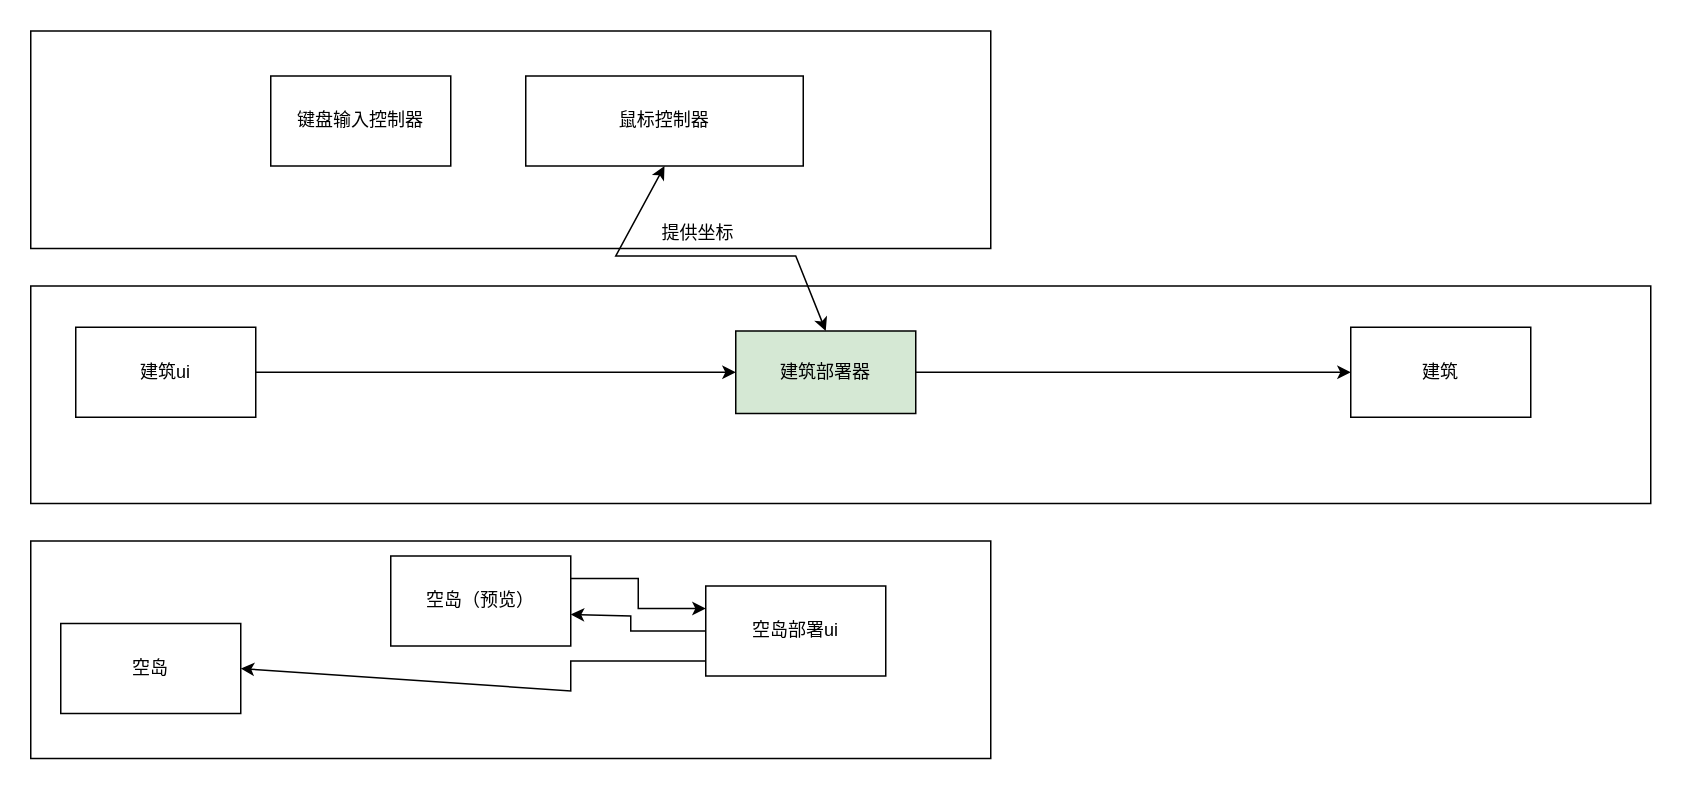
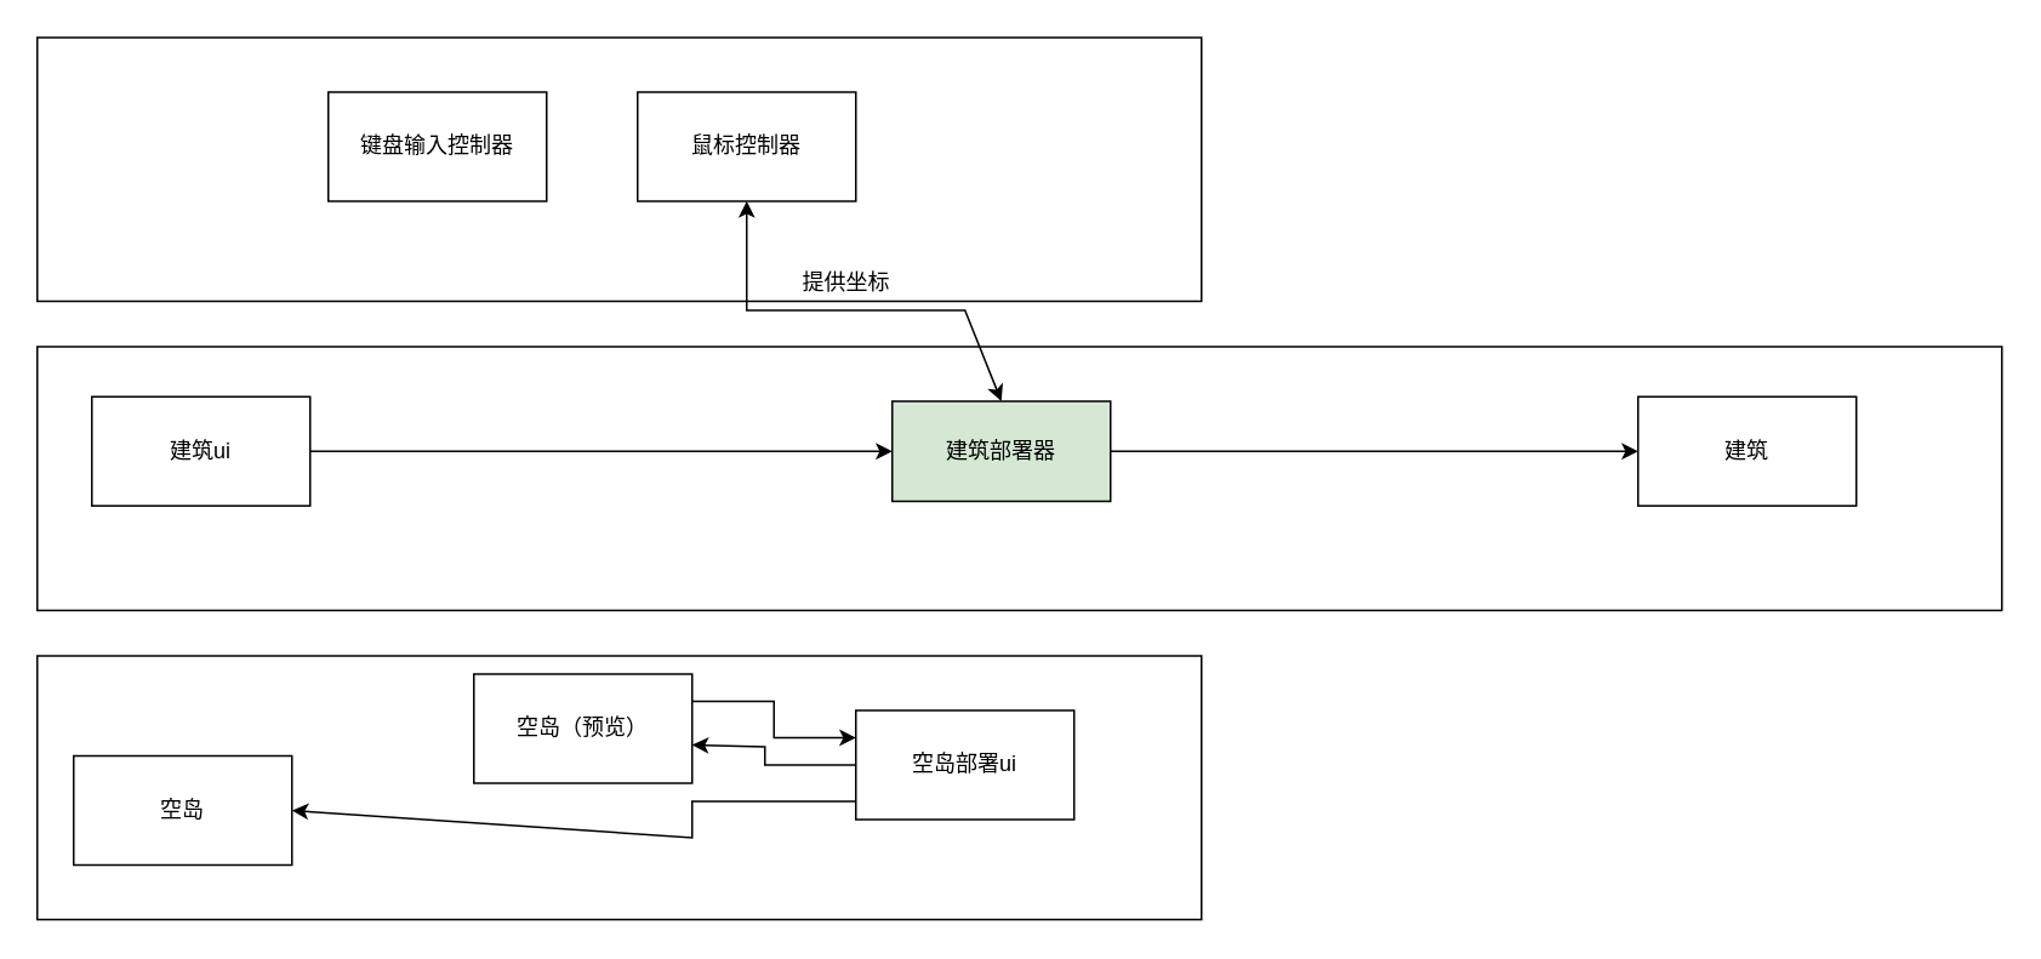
- <mxCell id="6" value="鼠标控制器" style="rounded=0;whiteSpace=wrap;html=1;" parent="1" vertex="1"><mxGeometry x="350" y="50" width="185" height="60" as="geometry" /></mxCell>
+ <mxCell id="6" value="鼠标控制器" style="rounded=0;whiteSpace=wrap;html=1;" parent="1" vertex="1"><mxGeometry x="350" y="50" width="120" height="60" as="geometry" /></mxCell>
